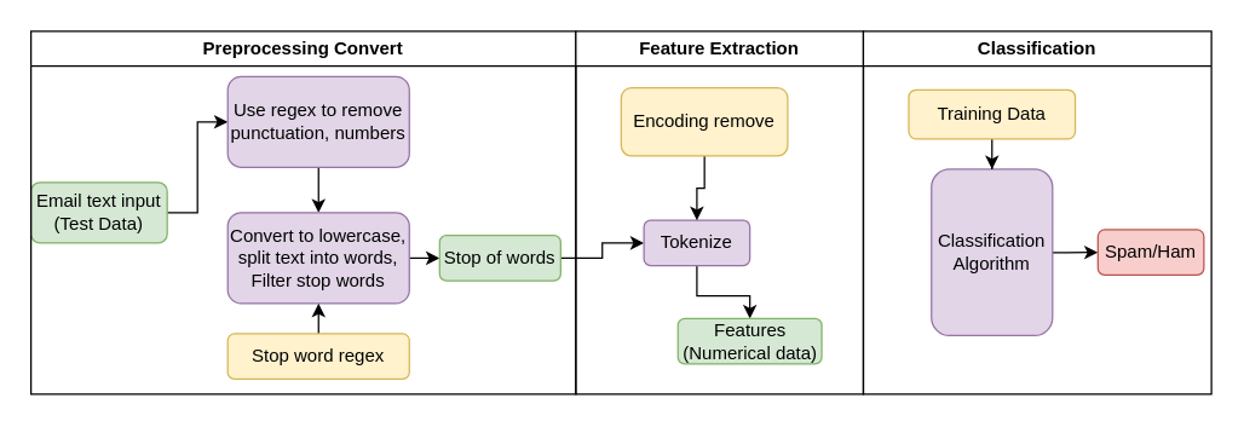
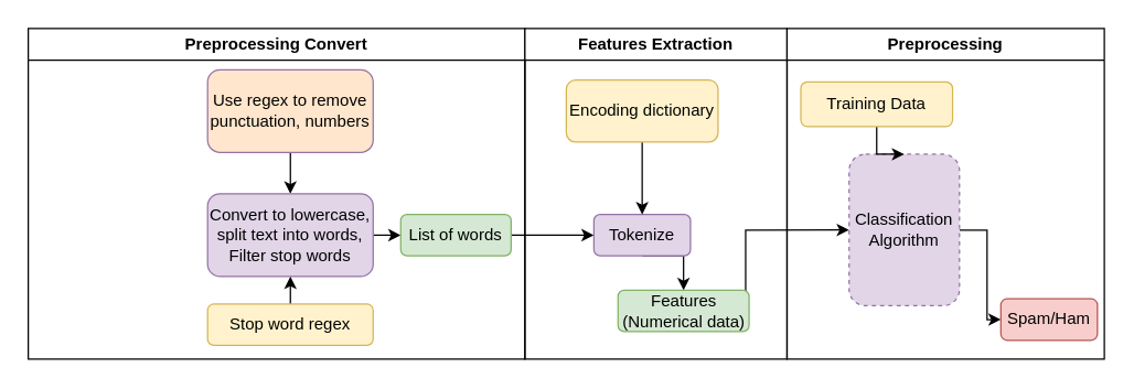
- <mxCell id="24" value="Feature Extraction" style="swimlane;whiteSpace=wrap;html=1;" vertex="1" parent="1"><mxGeometry x="380" y="20" width="190" height="240" as="geometry" /></mxCell>
+ <mxCell id="24" value="Features Extraction" style="swimlane;whiteSpace=wrap;html=1;" vertex="1" parent="1"><mxGeometry x="380" y="20" width="190" height="240" as="geometry" /></mxCell>
- <mxCell id="25" value="Classification" style="swimlane;whiteSpace=wrap;html=1;" vertex="1" parent="1"><mxGeometry x="570" y="20" width="230" height="240" as="geometry" /></mxCell>
+ <mxCell id="25" value="Preprocessing" style="swimlane;whiteSpace=wrap;html=1;" vertex="1" parent="1"><mxGeometry x="570" y="20" width="230" height="240" as="geometry" /></mxCell>
- <mxCell id="21" value="Training Data" style="rounded=1;whiteSpace=wrap;html=1;fillColor=#fff2cc;strokeColor=#d6b656;" vertex="1" parent="1"><mxGeometry x="600" y="58.75" width="110" height="32.5" as="geometry" /></mxCell>
+ <mxCell id="21" value="Training Data" style="rounded=1;whiteSpace=wrap;html=1;fillColor=#fff2cc;strokeColor=#d6b656;" vertex="1" parent="1"><mxGeometry x="580" y="58.75" width="110" height="32.5" as="geometry" /></mxCell>
- <mxCell id="5" value="Use regex to remove punctuation, numbers" style="rounded=1;whiteSpace=wrap;html=1;fillColor=#e1d5e7;strokeColor=#9673a6;" vertex="1" parent="1"><mxGeometry x="150" y="50" width="120" height="60" as="geometry" /></mxCell>
+ <mxCell id="5" value="Use regex to remove punctuation, numbers" style="rounded=1;whiteSpace=wrap;html=1;fillColor=#ffe6cc;strokeColor=#9673a6;" vertex="1" parent="1"><mxGeometry x="150" y="50" width="120" height="60" as="geometry" /></mxCell>
- <mxCell id="14" value="Encoding remove" style="rounded=1;whiteSpace=wrap;html=1;fillColor=#fff2cc;strokeColor=#d6b656;" vertex="1" parent="1"><mxGeometry x="410" y="57.5" width="110" height="45" as="geometry" /></mxCell>
+ <mxCell id="14" value="Encoding dictionary" style="rounded=1;whiteSpace=wrap;html=1;fillColor=#fff2cc;strokeColor=#d6b656;" vertex="1" parent="1"><mxGeometry x="410" y="57.5" width="110" height="45" as="geometry" /></mxCell>
- <mxCell id="2" style="edgeStyle=orthogonalEdgeStyle;rounded=0;orthogonalLoop=1;jettySize=auto;html=1;exitX=1;exitY=0.5;exitDx=0;exitDy=0;entryX=0;entryY=0.5;entryDx=0;entryDy=0;" edge="1" parent="1" source="3" target="5"><mxGeometry relative="1" as="geometry" /></mxCell>
- <mxCell id="3" value="&lt;div&gt;Email text input (Test Data)&lt;br&gt;&lt;/div&gt;" style="rounded=1;whiteSpace=wrap;html=1;fillColor=#d5e8d4;strokeColor=#82b366;" vertex="1" parent="1"><mxGeometry y="120" width="90" height="40" as="geometry" x="20" /></mxCell>
- <mxCell id="12" value="Tokenize" style="rounded=1;whiteSpace=wrap;html=1;fillColor=#e1d5e7;strokeColor=#9673a6;" vertex="1" parent="1"><mxGeometry x="425" y="145" width="70" height="30" as="geometry" /></mxCell>
+ <mxCell id="12" value="Tokenize" style="rounded=1;whiteSpace=wrap;html=1;fillColor=#e1d5e7;strokeColor=#9673a6;" vertex="1" parent="1"><mxGeometry x="430" y="155" width="70" height="30" as="geometry" /></mxCell>
+ <mxCell id="15" style="edgeStyle=orthogonalEdgeStyle;rounded=0;orthogonalLoop=1;jettySize=auto;html=1;exitX=1;exitY=0.5;exitDx=0;exitDy=0;entryX=0;entryY=0.5;entryDx=0;entryDy=0;" edge="1" parent="1" source="16" target="18"><mxGeometry relative="1" as="geometry"><Array as="points"><mxPoint x="540" y="225" /><mxPoint x="540" y="166" /></Array></mxGeometry></mxCell>
- <mxCell id="18" value="&lt;div&gt;Classification Algorithm &lt;br&gt;&lt;/div&gt;" style="rounded=1;whiteSpace=wrap;html=1;fillColor=#e1d5e7;strokeColor=#9673a6;" vertex="1" parent="1"><mxGeometry x="615" y="111.25" width="80" height="110" as="geometry" /></mxCell>
+ <mxCell id="18" value="&lt;div&gt;Classification Algorithm &lt;br&gt;&lt;/div&gt;" style="rounded=1;whiteSpace=wrap;html=1;fillColor=#e1d5e7;strokeColor=#9673a6;dashed=1;" vertex="1" parent="1"><mxGeometry x="615" y="111.25" width="80" height="110" as="geometry" /></mxCell>
- <mxCell id="19" value="Spam/Ham" style="rounded=1;whiteSpace=wrap;html=1;fillColor=#f8cecc;strokeColor=#b85450;" vertex="1" parent="1"><mxGeometry x="725" y="151.25" width="70" height="30" as="geometry" /></mxCell>
+ <mxCell id="19" value="Spam/Ham" style="rounded=1;whiteSpace=wrap;html=1;fillColor=#f8cecc;strokeColor=#b85450;" vertex="1" parent="1"><mxGeometry x="725" y="216.25" width="70" height="30" as="geometry" /></mxCell>
- <mxCell id="23" value="Stop of words" style="rounded=1;whiteSpace=wrap;html=1;fillColor=#d5e8d4;strokeColor=#82b366;" vertex="1" parent="22"><mxGeometry x="270" y="135" width="80" height="30" as="geometry" /></mxCell>
+ <mxCell id="23" value="List of words" style="rounded=1;whiteSpace=wrap;html=1;fillColor=#d5e8d4;strokeColor=#82b366;" vertex="1" parent="22"><mxGeometry x="270" y="135" width="80" height="30" as="geometry" /></mxCell>
